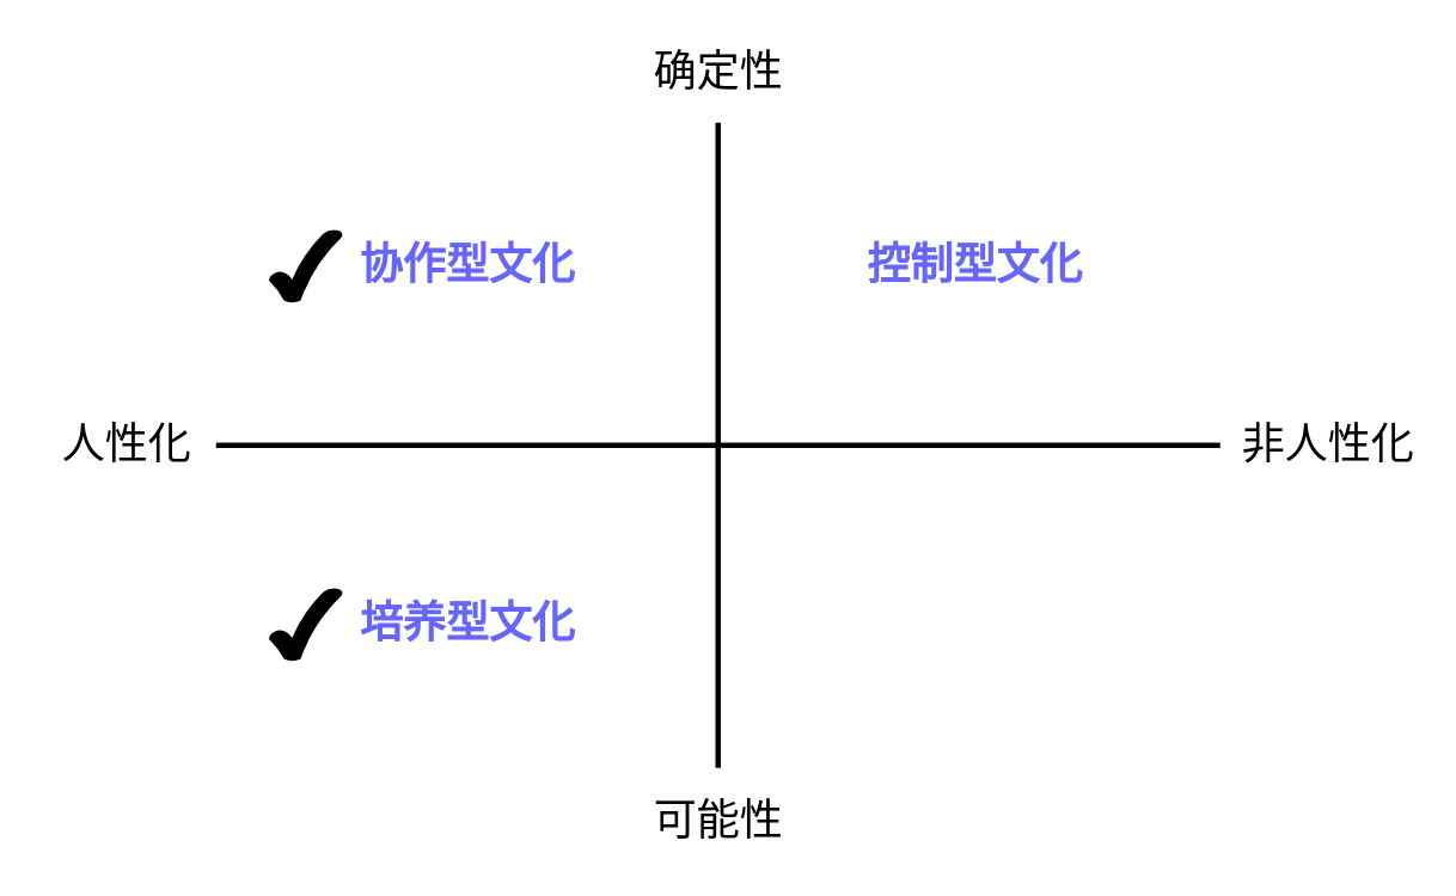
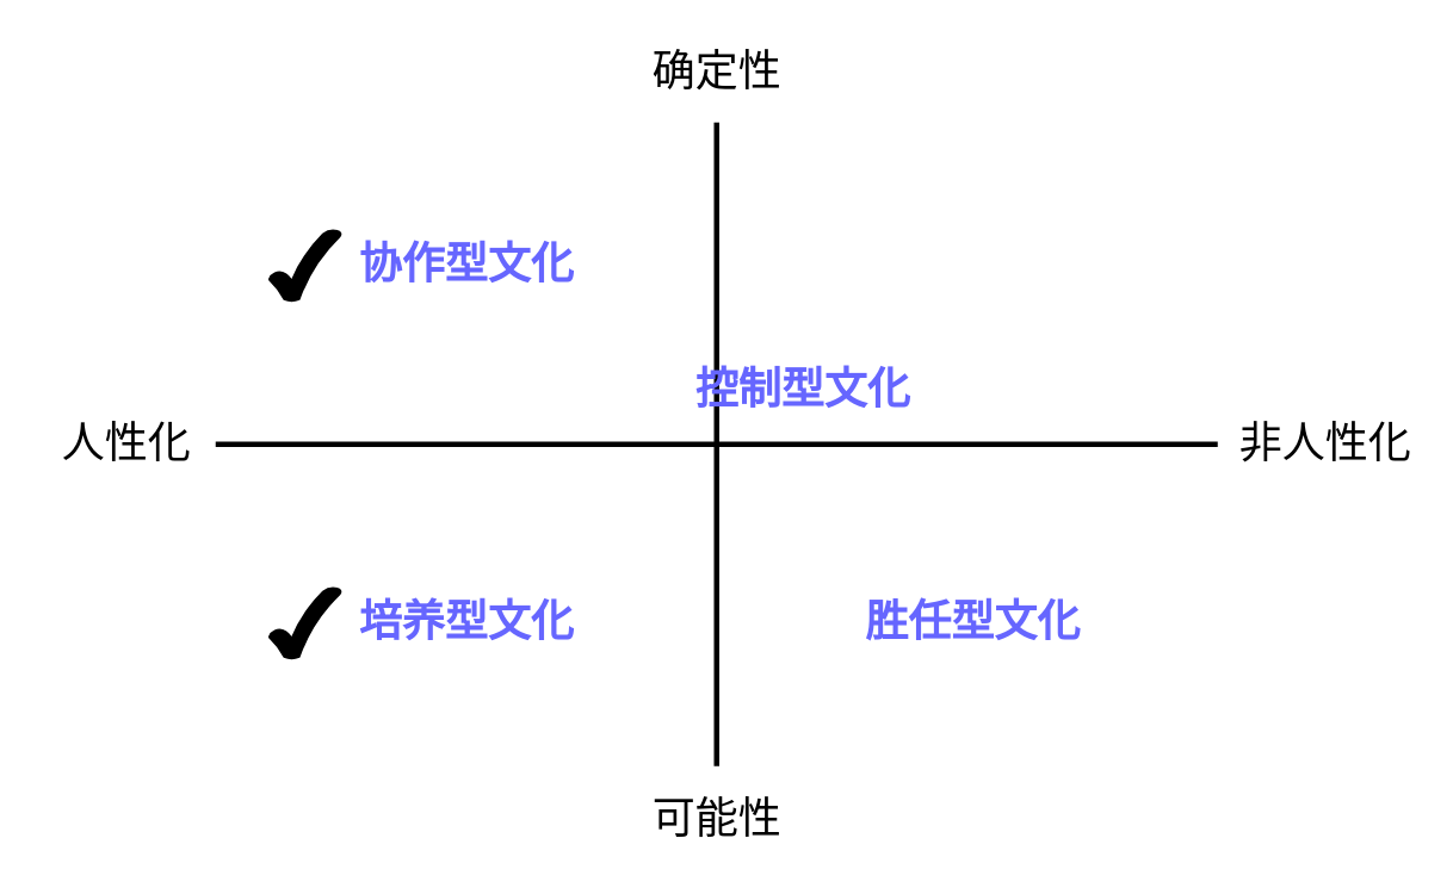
- <mxCell id="7" value="控制型文化" style="text;strokeColor=none;fillColor=none;html=1;fontSize=24;fontStyle=1;verticalAlign=middle;align=center;fontColor=#6666FF;" vertex="1" parent="1"><mxGeometry x="463" y="128" width="160" height="40" as="geometry" /></mxCell>
+ <mxCell id="7" value="控制型文化" style="text;strokeColor=none;fillColor=none;html=1;fontSize=24;fontStyle=1;verticalAlign=middle;align=center;fontColor=#6666FF;" vertex="1" parent="1"><mxGeometry x="368" y="198" width="160" height="40" as="geometry" /></mxCell>
+ <mxCell id="6" value="胜任型文化" style="text;strokeColor=none;fillColor=none;html=1;fontSize=24;fontStyle=1;verticalAlign=middle;align=center;fontColor=#6666FF;" vertex="1" parent="1"><mxGeometry x="463" y="328" width="160" height="40" as="geometry" /></mxCell>
